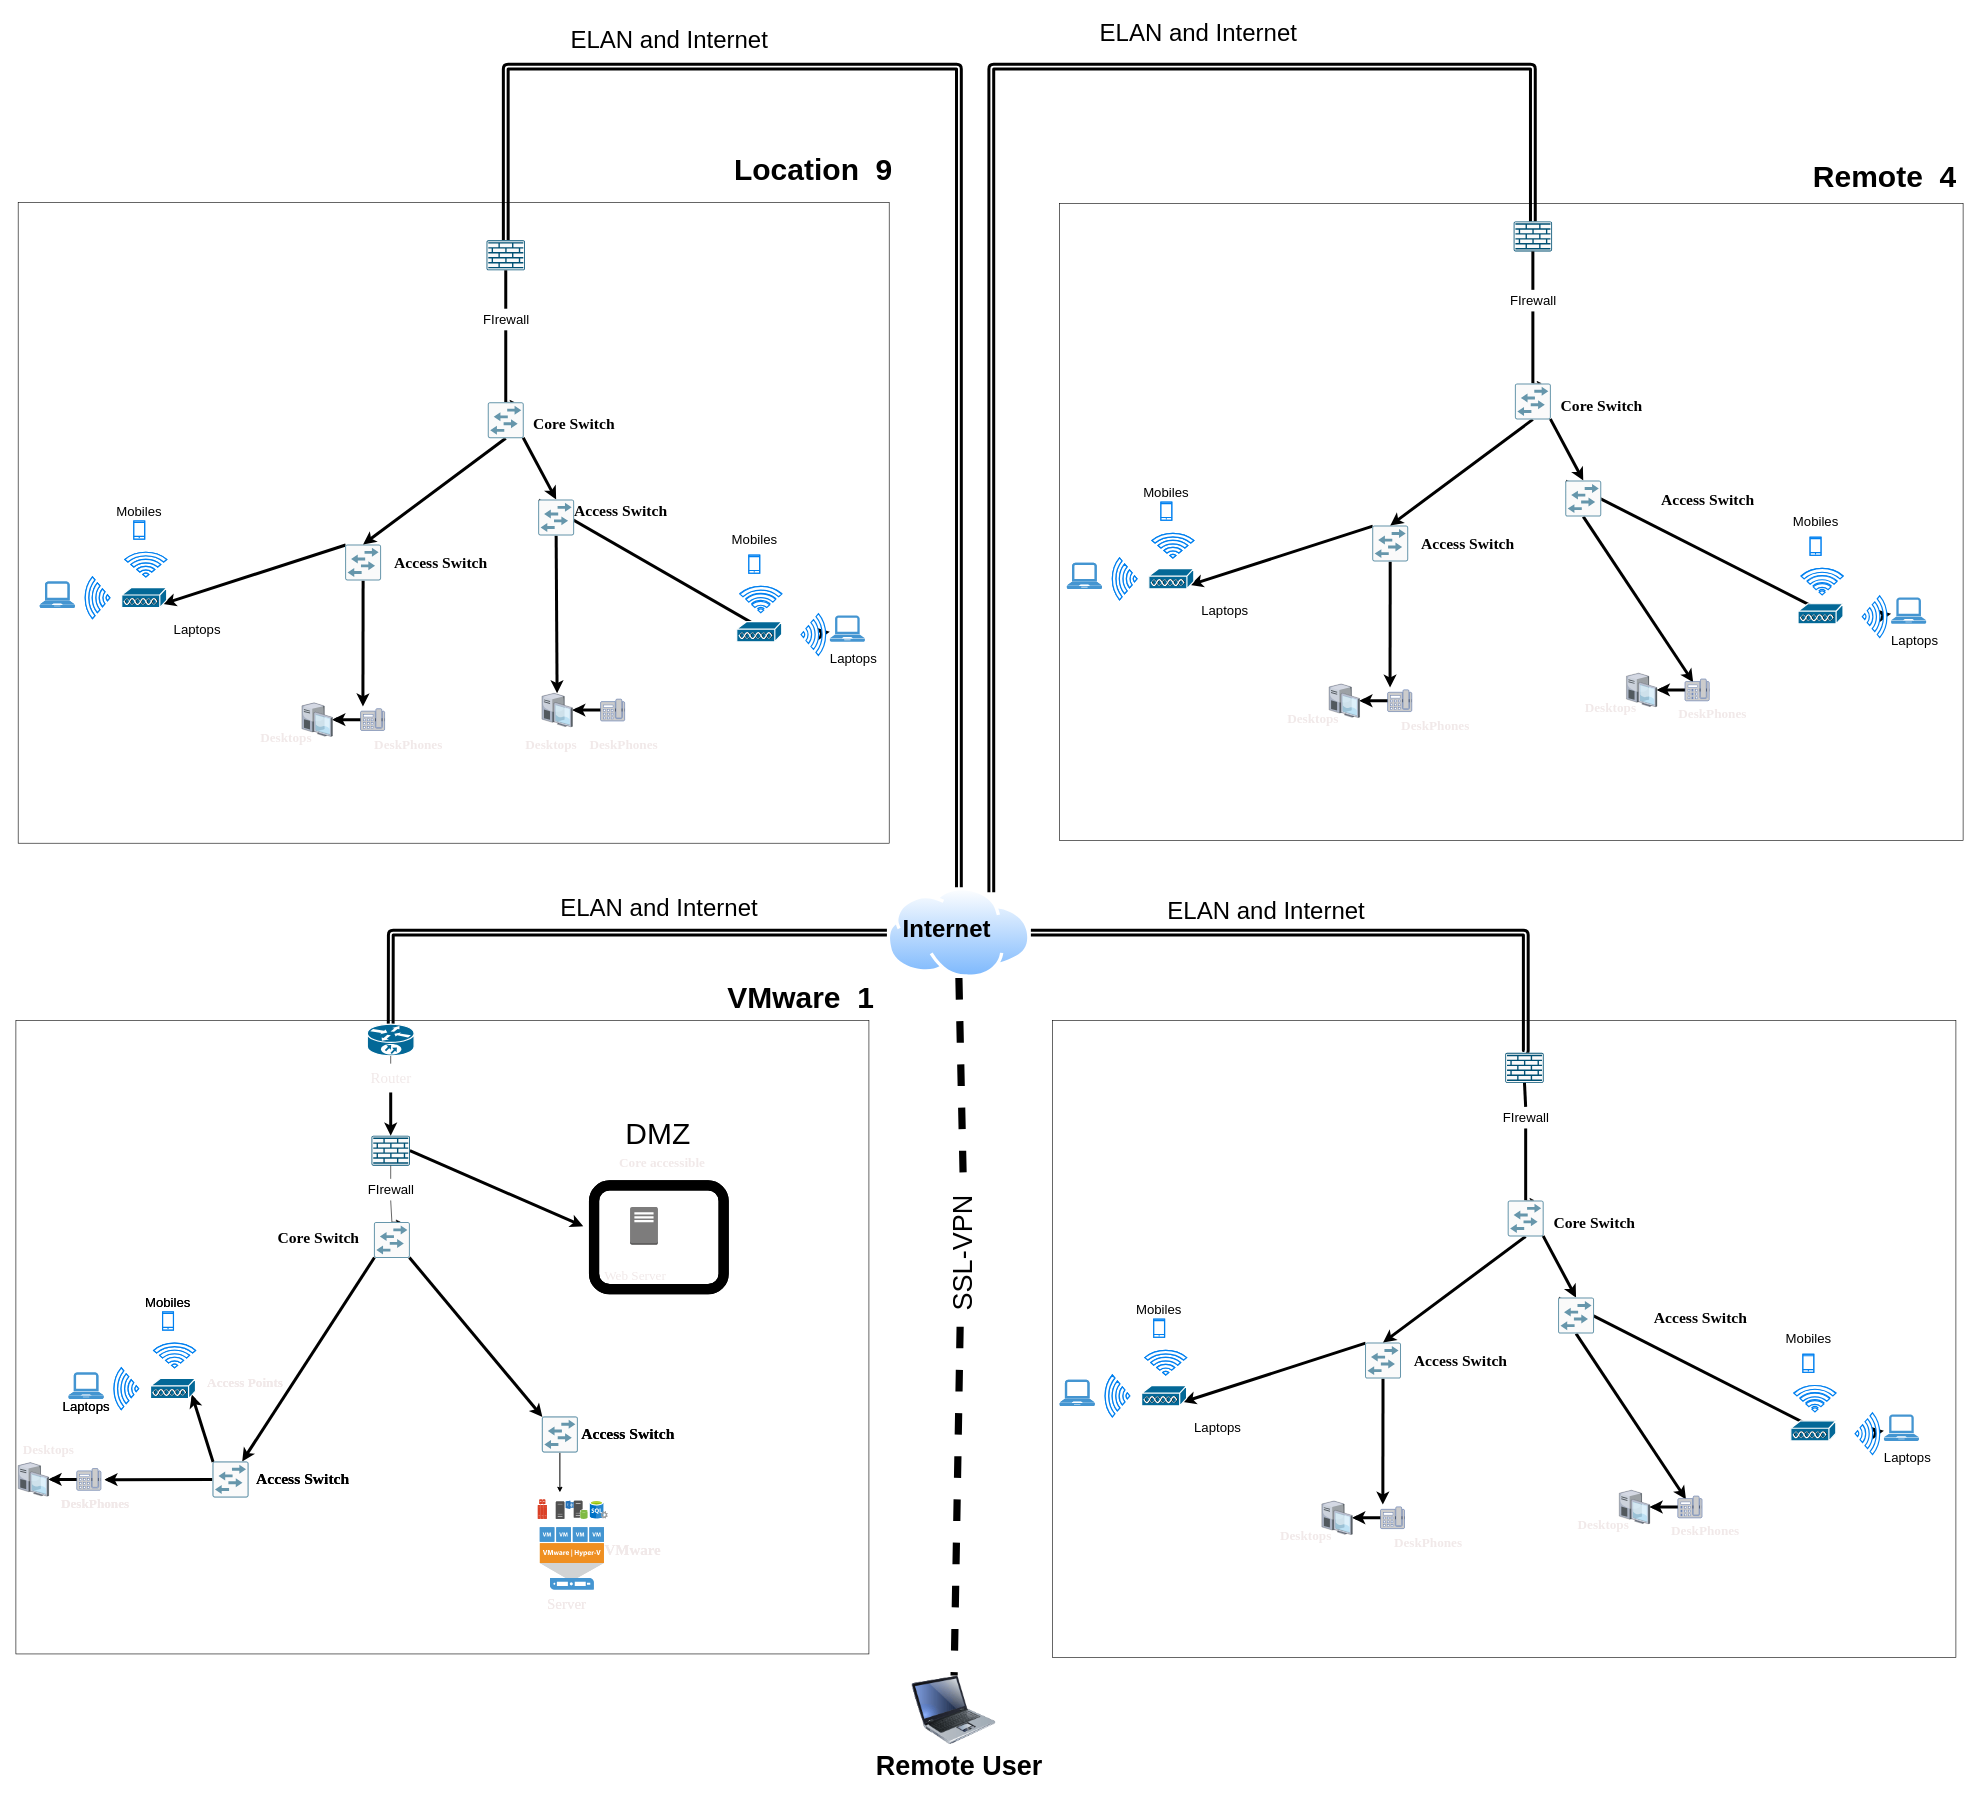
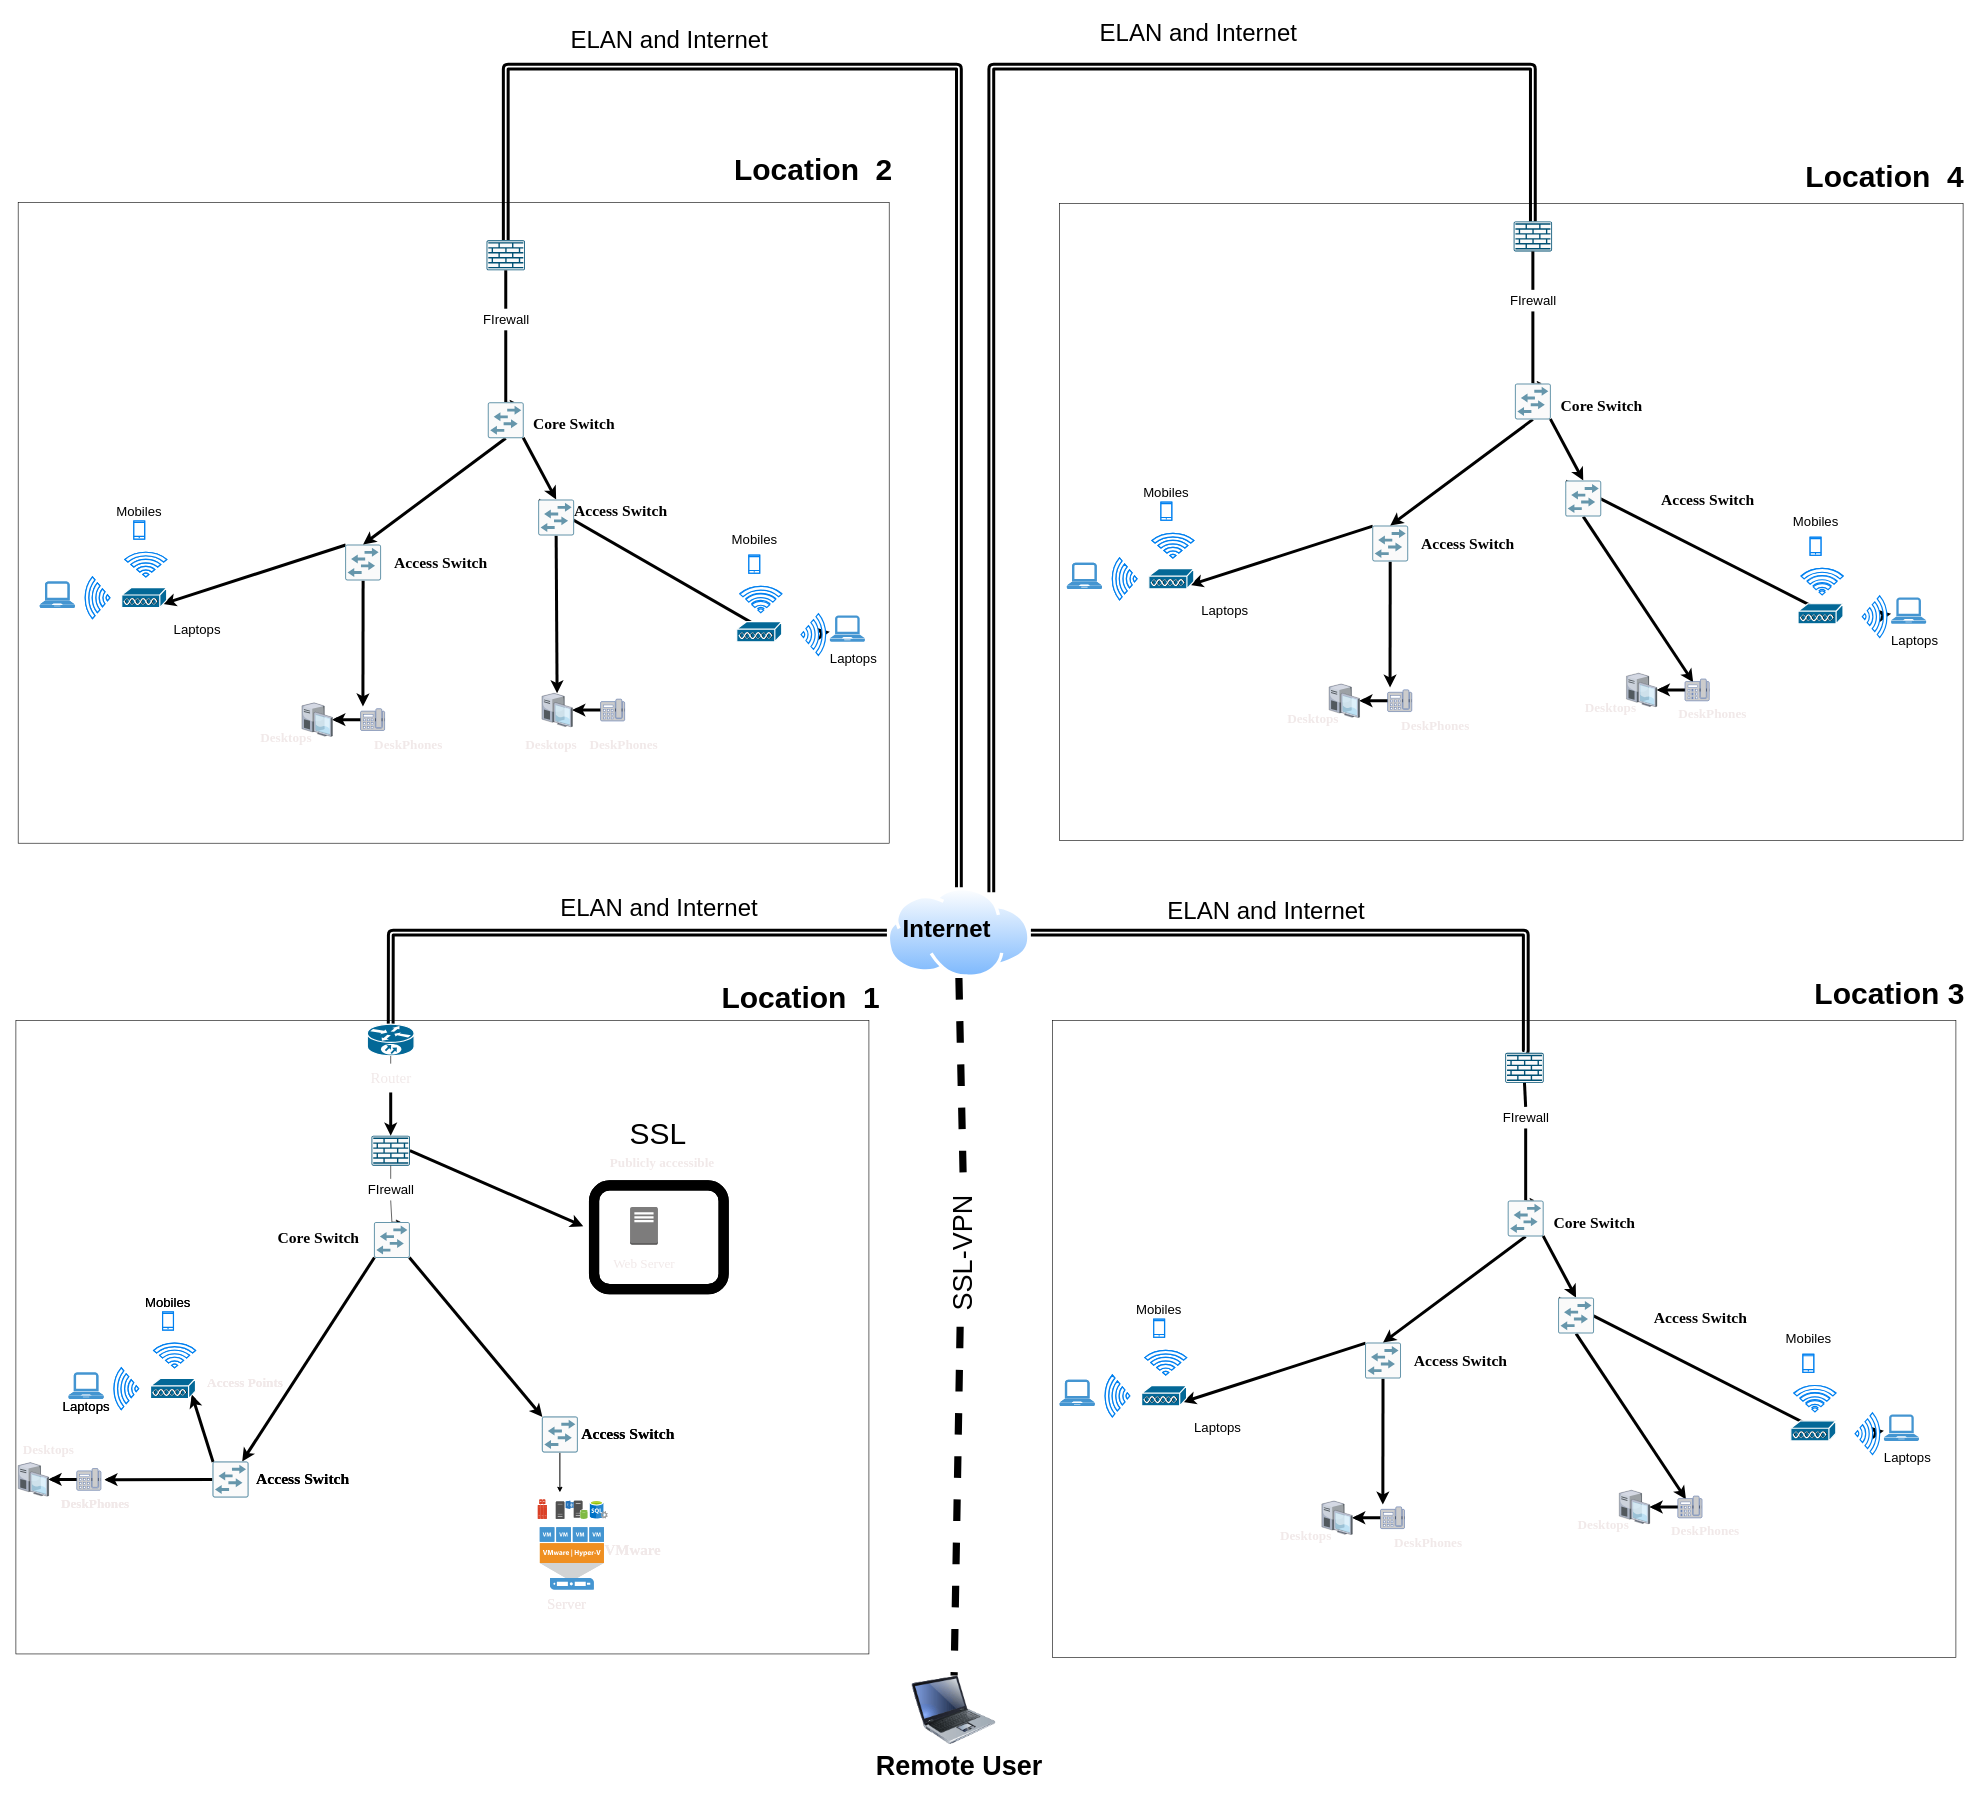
- <mxCell id="170" value="Location&amp;nbsp; 9" style="text;html=1;align=center;verticalAlign=middle;resizable=0;points=[];autosize=1;strokeColor=none;fillColor=none;fontSize=50;fontStyle=1" parent="1" vertex="1"><mxGeometry x="1211.35" y="242" width="288" height="78" as="geometry" /></mxCell>
+ <mxCell id="170" value="Location&amp;nbsp; 2" style="text;html=1;align=center;verticalAlign=middle;resizable=0;points=[];autosize=1;strokeColor=none;fillColor=none;fontSize=50;fontStyle=1" parent="1" vertex="1"><mxGeometry x="1211.35" y="242" width="288" height="78" as="geometry" /></mxCell>
- <mxCell id="226" value="Remote&amp;nbsp; 4" style="text;html=1;align=center;verticalAlign=middle;resizable=0;points=[];autosize=1;strokeColor=none;fillColor=none;fontSize=50;fontStyle=1" parent="1" vertex="1"><mxGeometry x="2996.8" y="254" width="288" height="78" as="geometry" /></mxCell>
+ <mxCell id="226" value="Location&amp;nbsp; 4" style="text;html=1;align=center;verticalAlign=middle;resizable=0;points=[];autosize=1;strokeColor=none;fillColor=none;fontSize=50;fontStyle=1" parent="1" vertex="1"><mxGeometry x="2996.8" y="254" width="288" height="78" as="geometry" /></mxCell>
+ <mxCell id="113" value="Location 3" style="text;html=1;align=center;verticalAlign=middle;resizable=0;points=[];autosize=1;strokeColor=none;fillColor=none;fontSize=50;fontStyle=1" parent="1" vertex="1"><mxGeometry x="3010.8" y="1616" width="276" height="78" as="geometry" /></mxCell>
- <mxCell id="78" value="VMware&amp;nbsp; 1" style="text;html=1;align=center;verticalAlign=middle;resizable=0;points=[];autosize=1;strokeColor=none;fillColor=none;fontSize=50;fontStyle=1" parent="1" vertex="1"><mxGeometry x="1190" y="1622" width="288" height="78" as="geometry" /></mxCell>
+ <mxCell id="78" value="Location&amp;nbsp; 1" style="text;html=1;align=center;verticalAlign=middle;resizable=0;points=[];autosize=1;strokeColor=none;fillColor=none;fontSize=50;fontStyle=1" parent="1" vertex="1"><mxGeometry x="1190" y="1622" width="288" height="78" as="geometry" /></mxCell>
- <mxCell id="258" value="DMZ&amp;nbsp;" style="text;html=1;align=center;verticalAlign=middle;resizable=0;points=[];autosize=1;strokeColor=none;fillColor=none;fontSize=50;" vertex="1" parent="1"><mxGeometry x="1031.05" y="1850" width="144" height="78" as="geometry" /></mxCell>
+ <mxCell id="258" value="SSL&amp;nbsp;" style="text;html=1;align=center;verticalAlign=middle;resizable=0;points=[];autosize=1;strokeColor=none;fillColor=none;fontSize=50;" vertex="1" parent="1"><mxGeometry x="1031.05" y="1850" width="144" height="78" as="geometry" /></mxCell>
- <mxCell id="34" value="Core accessible" style="text;html=1;align=center;verticalAlign=middle;resizable=0;points=[];autosize=1;strokeColor=none;fillColor=none;fontSize=22;fontFamily=Garamond;fontColor=#f1e9e9;fontStyle=1;rounded=1;" parent="1" vertex="1"><mxGeometry x="1001.05" y="1920" width="204" height="36" as="geometry" /></mxCell>
+ <mxCell id="34" value="Publicly accessible" style="text;html=1;align=center;verticalAlign=middle;resizable=0;points=[];autosize=1;strokeColor=none;fillColor=none;fontSize=22;fontFamily=Garamond;fontColor=#f1e9e9;fontStyle=1;rounded=1;" parent="1" vertex="1"><mxGeometry x="1001.05" y="1920" width="204" height="36" as="geometry" /></mxCell>
- <mxCell id="33" value="Web Server" style="text;html=1;align=center;verticalAlign=middle;resizable=0;points=[];autosize=1;strokeColor=none;fillColor=none;fontSize=22;fontFamily=Garamond;fontColor=#f1e9e9;rounded=1;" parent="1" vertex="1"><mxGeometry x="998.05" y="2108" width="120" height="36" as="geometry" /></mxCell>
+ <mxCell id="33" value="Web Server" style="text;html=1;align=center;verticalAlign=middle;resizable=0;points=[];autosize=1;strokeColor=none;fillColor=none;fontSize=22;fontFamily=Garamond;fontColor=#f1e9e9;rounded=1;" parent="1" vertex="1"><mxGeometry x="1013.05" y="2088" width="120" height="36" as="geometry" /></mxCell>
